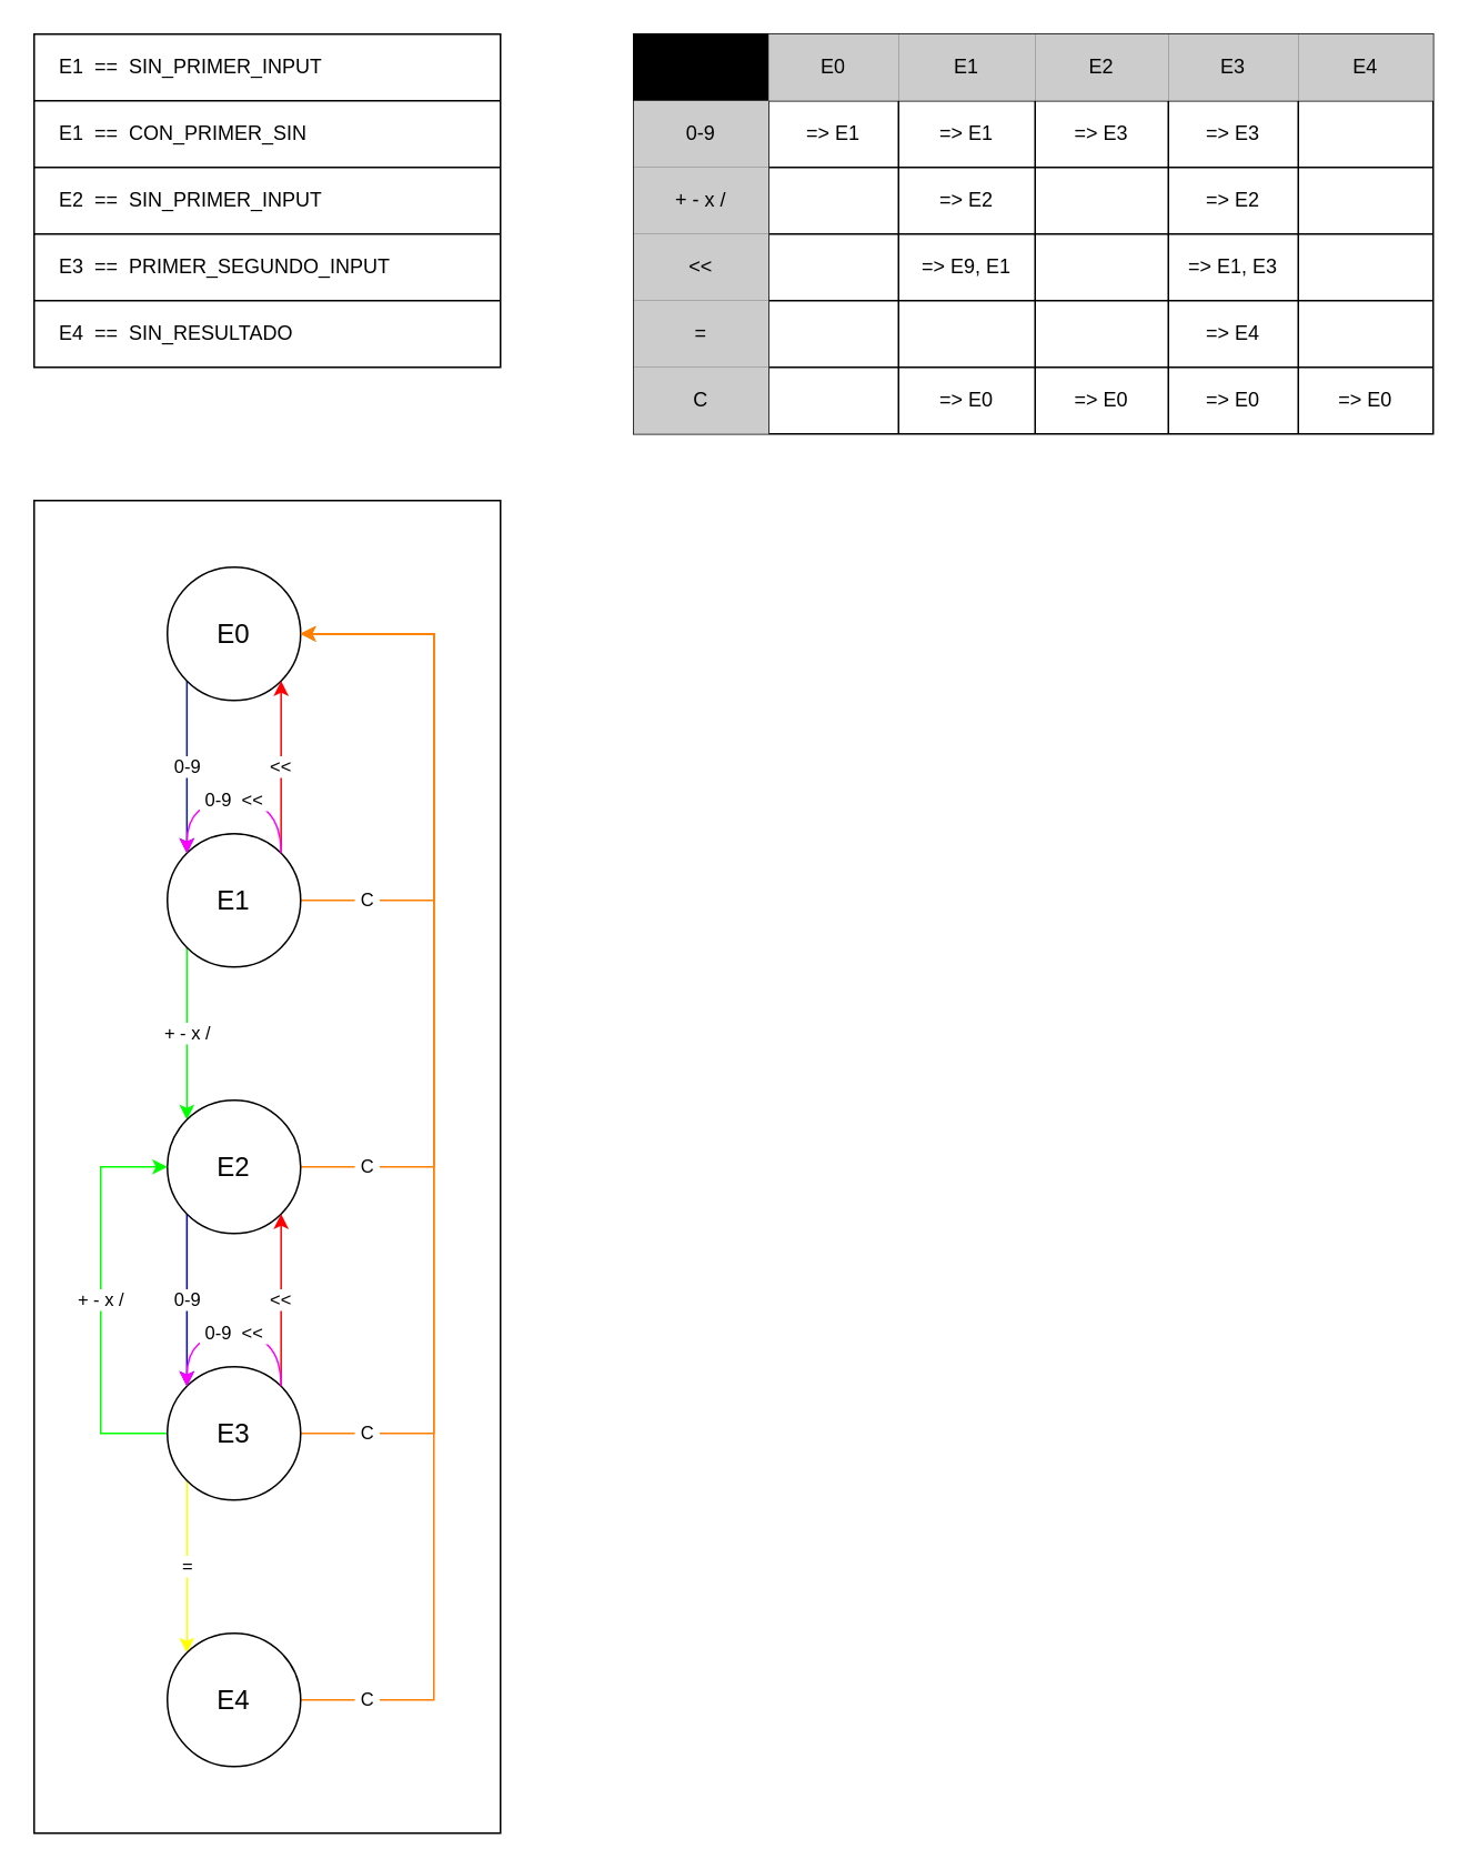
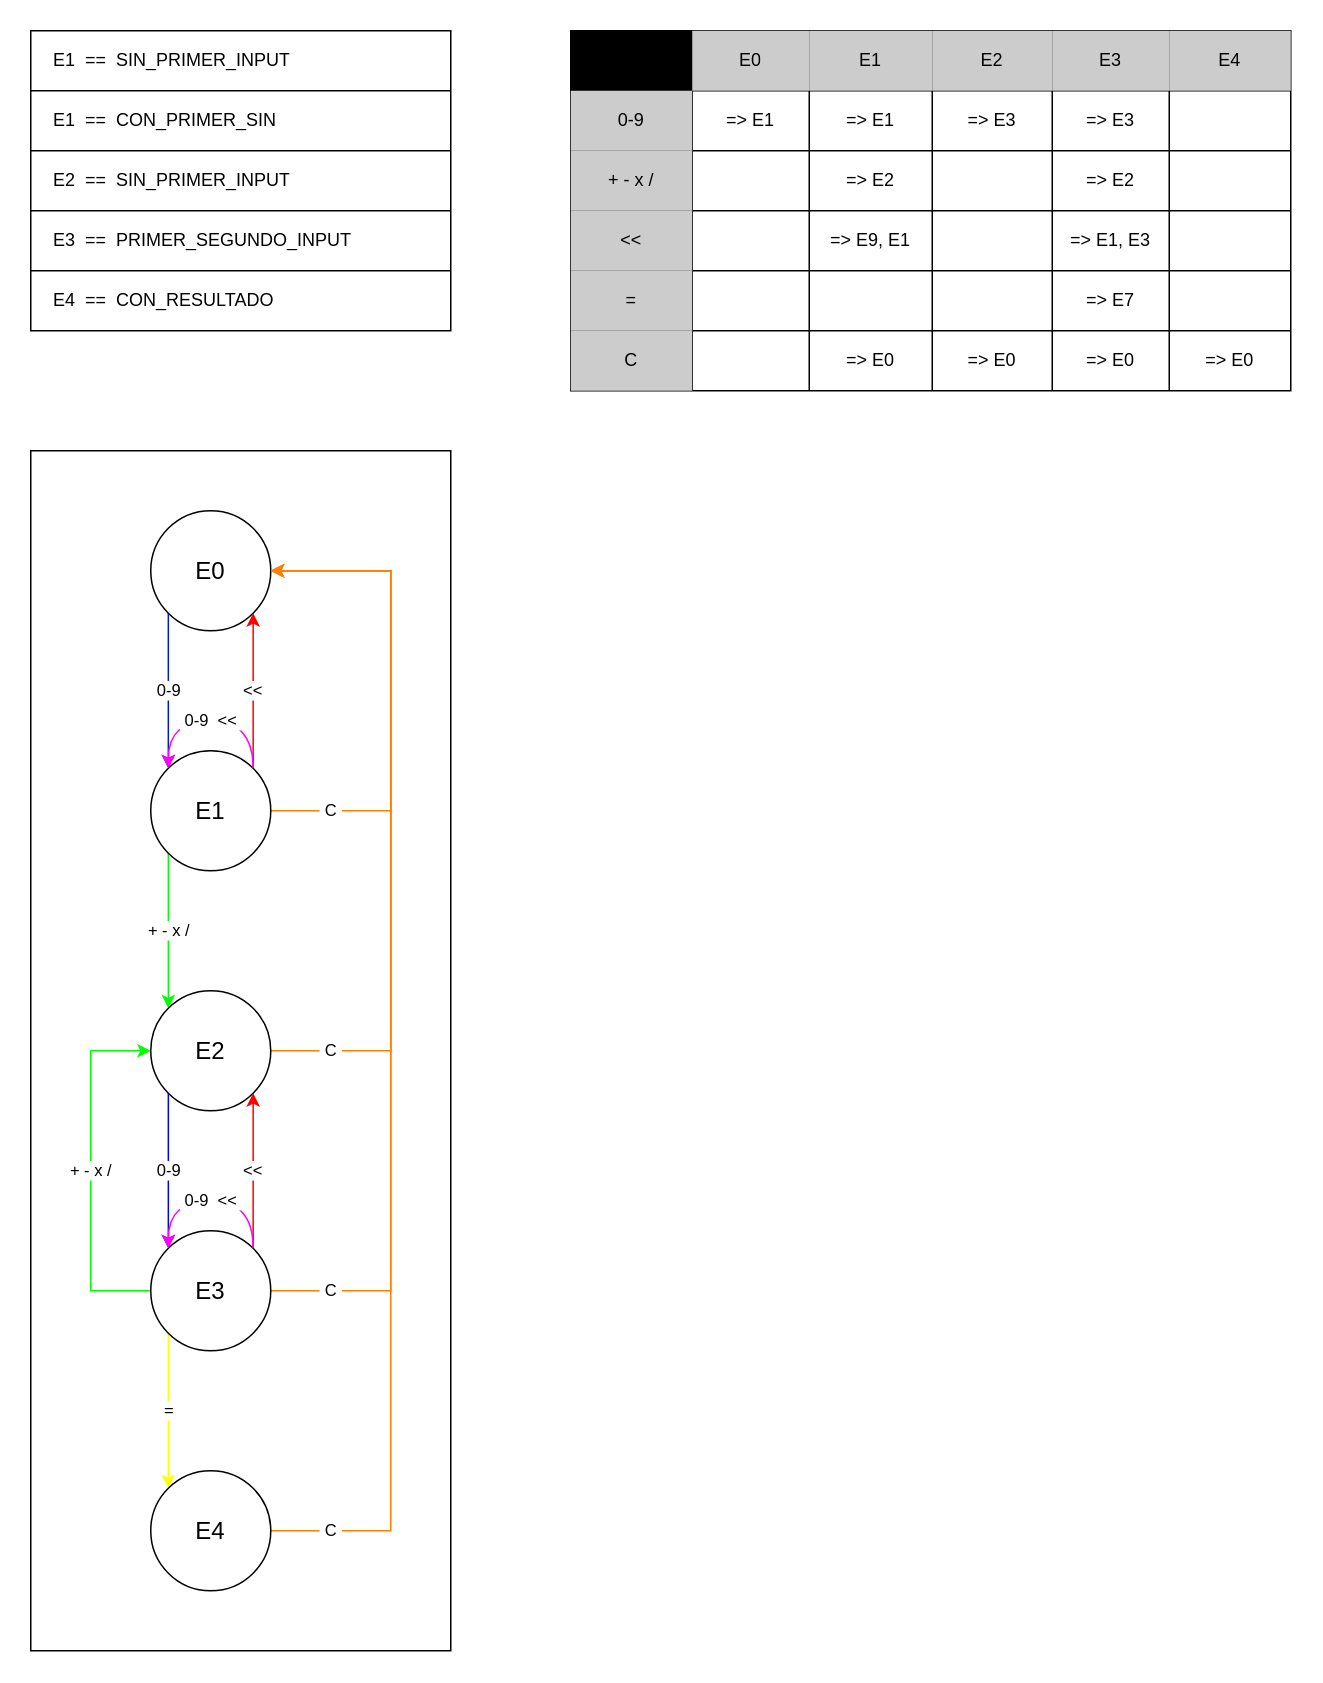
- <mxCell id="74" value="&amp;nbsp; &amp;nbsp; E4&amp;nbsp; ==&amp;nbsp; SIN_RESULTADO" style="shape=partialRectangle;html=1;whiteSpace=wrap;connectable=0;strokeColor=inherit;overflow=hidden;fillColor=none;top=0;left=0;bottom=0;right=0;pointerEvents=1;align=left;" parent="73" vertex="1"><mxGeometry width="280" height="40" as="geometry"><mxRectangle width="280" height="40" as="alternateBounds" /></mxGeometry></mxCell>
+ <mxCell id="74" value="&amp;nbsp; &amp;nbsp; E4&amp;nbsp; ==&amp;nbsp; CON_RESULTADO" style="shape=partialRectangle;html=1;whiteSpace=wrap;connectable=0;strokeColor=inherit;overflow=hidden;fillColor=none;top=0;left=0;bottom=0;right=0;pointerEvents=1;align=left;" parent="73" vertex="1"><mxGeometry width="280" height="40" as="geometry"><mxRectangle width="280" height="40" as="alternateBounds" /></mxGeometry></mxCell>
- <mxCell id="55" value="=&amp;gt; E4" style="shape=partialRectangle;html=1;whiteSpace=wrap;connectable=0;strokeColor=inherit;overflow=hidden;fillColor=none;top=0;left=0;bottom=0;right=0;pointerEvents=1;" parent="50" vertex="1"><mxGeometry x="321" width="78" height="40" as="geometry"><mxRectangle width="78" height="40" as="alternateBounds" /></mxGeometry></mxCell>
+ <mxCell id="55" value="=&amp;gt; E7" style="shape=partialRectangle;html=1;whiteSpace=wrap;connectable=0;strokeColor=inherit;overflow=hidden;fillColor=none;top=0;left=0;bottom=0;right=0;pointerEvents=1;" parent="50" vertex="1"><mxGeometry x="321" width="78" height="40" as="geometry"><mxRectangle width="78" height="40" as="alternateBounds" /></mxGeometry></mxCell>
